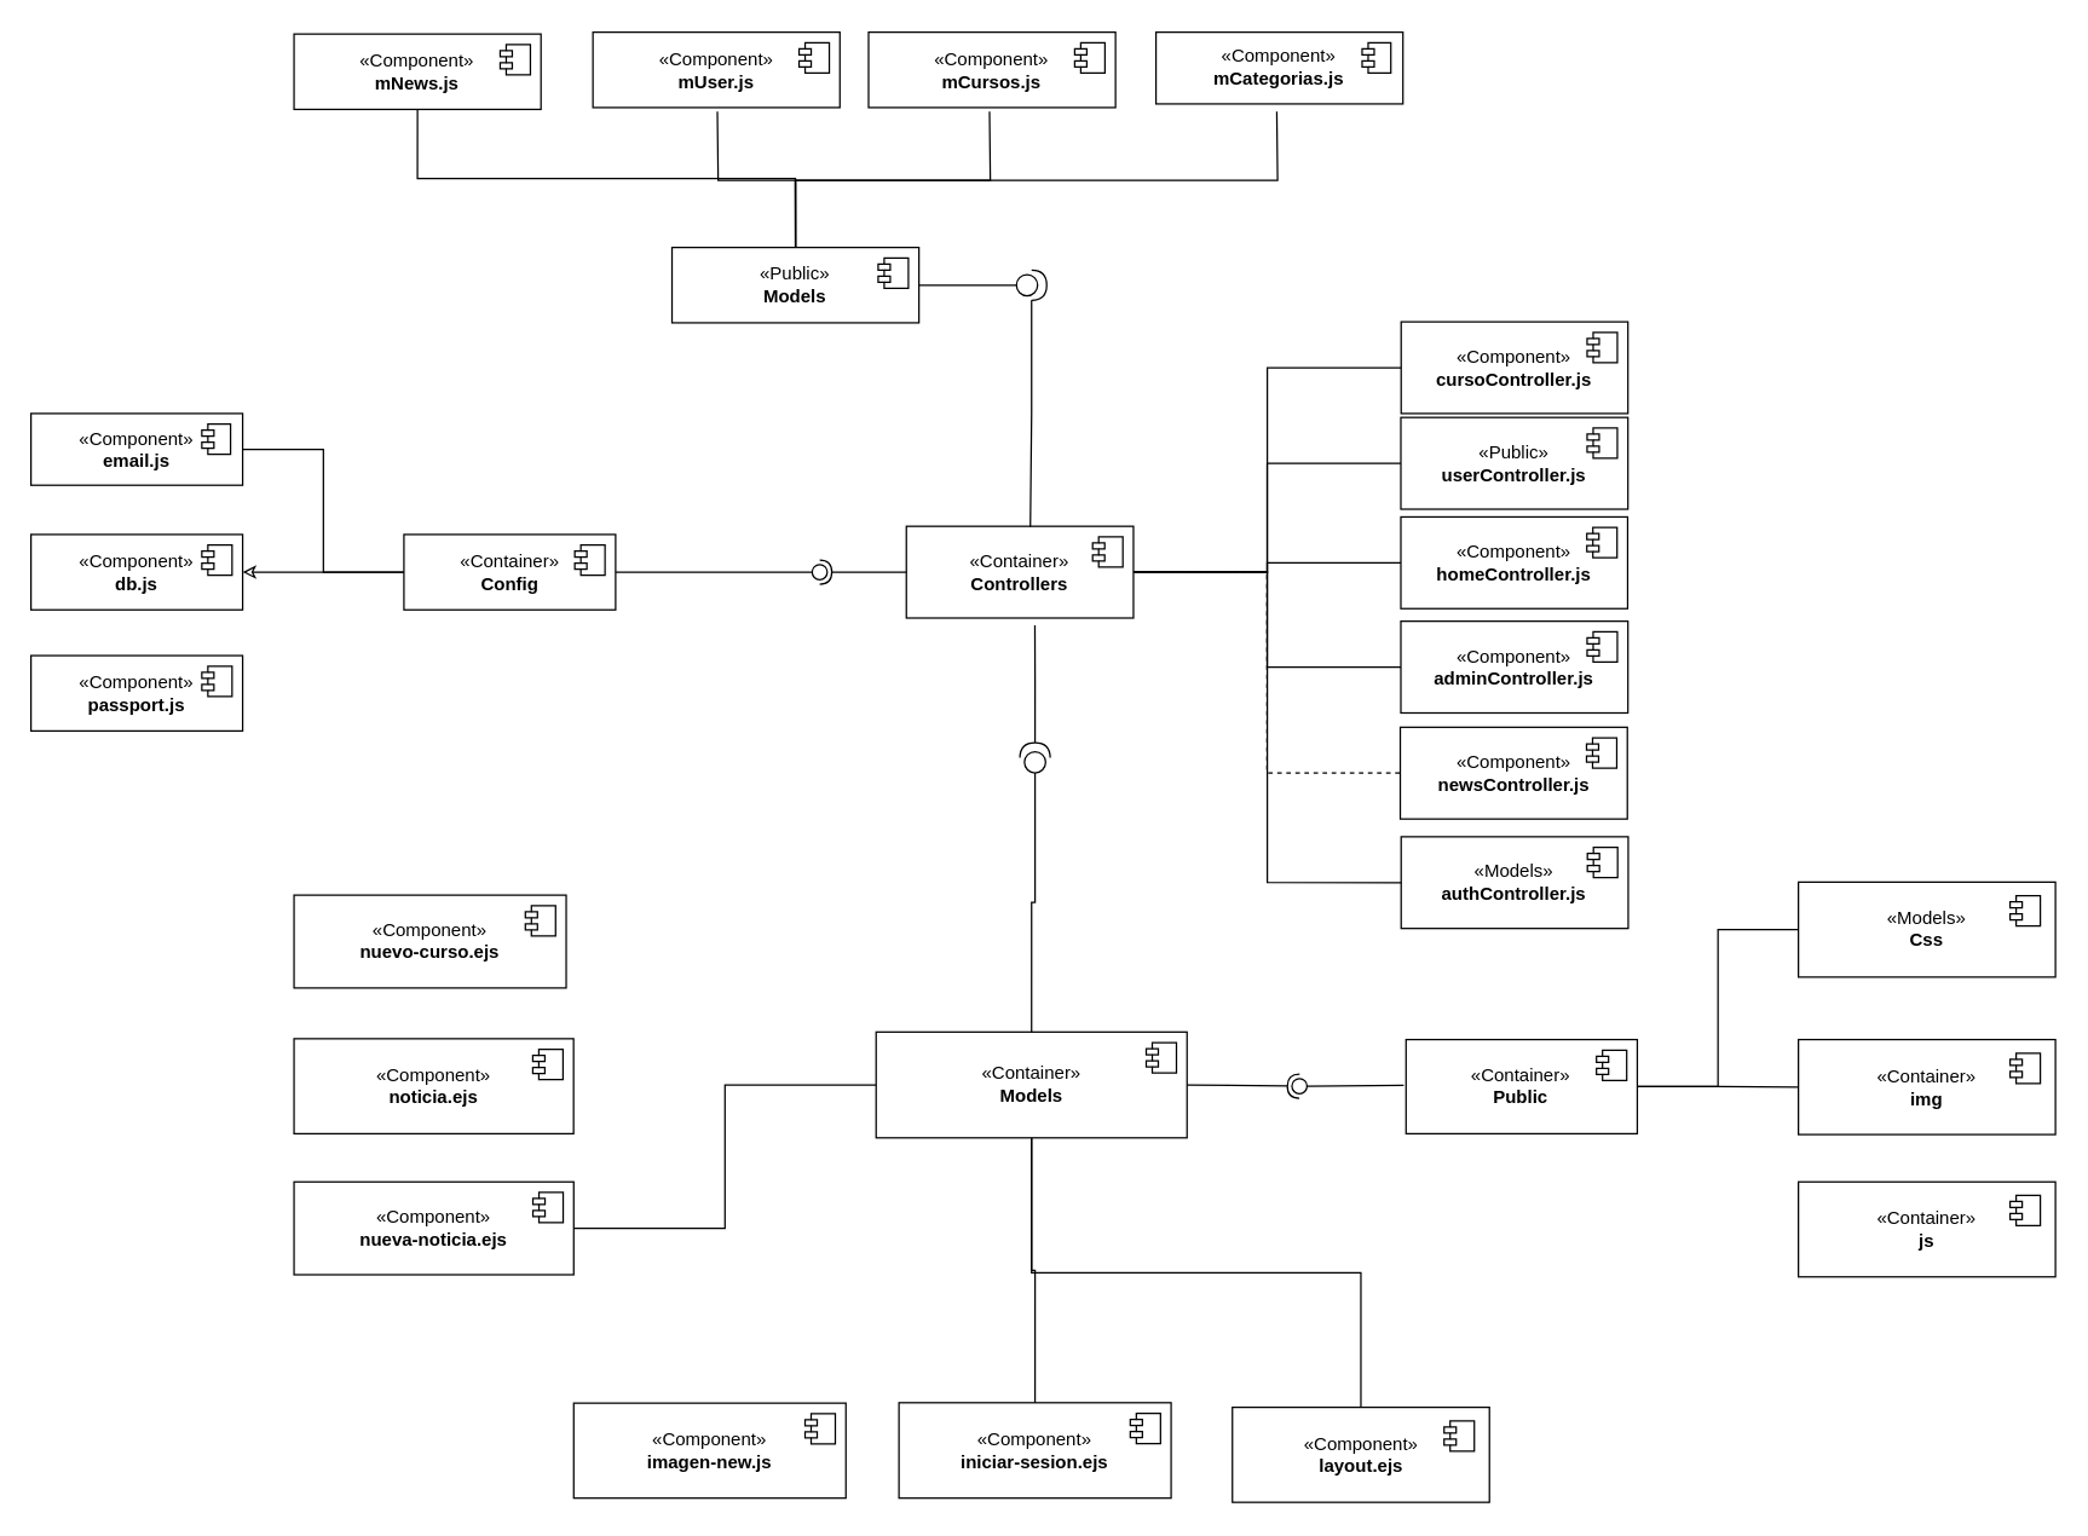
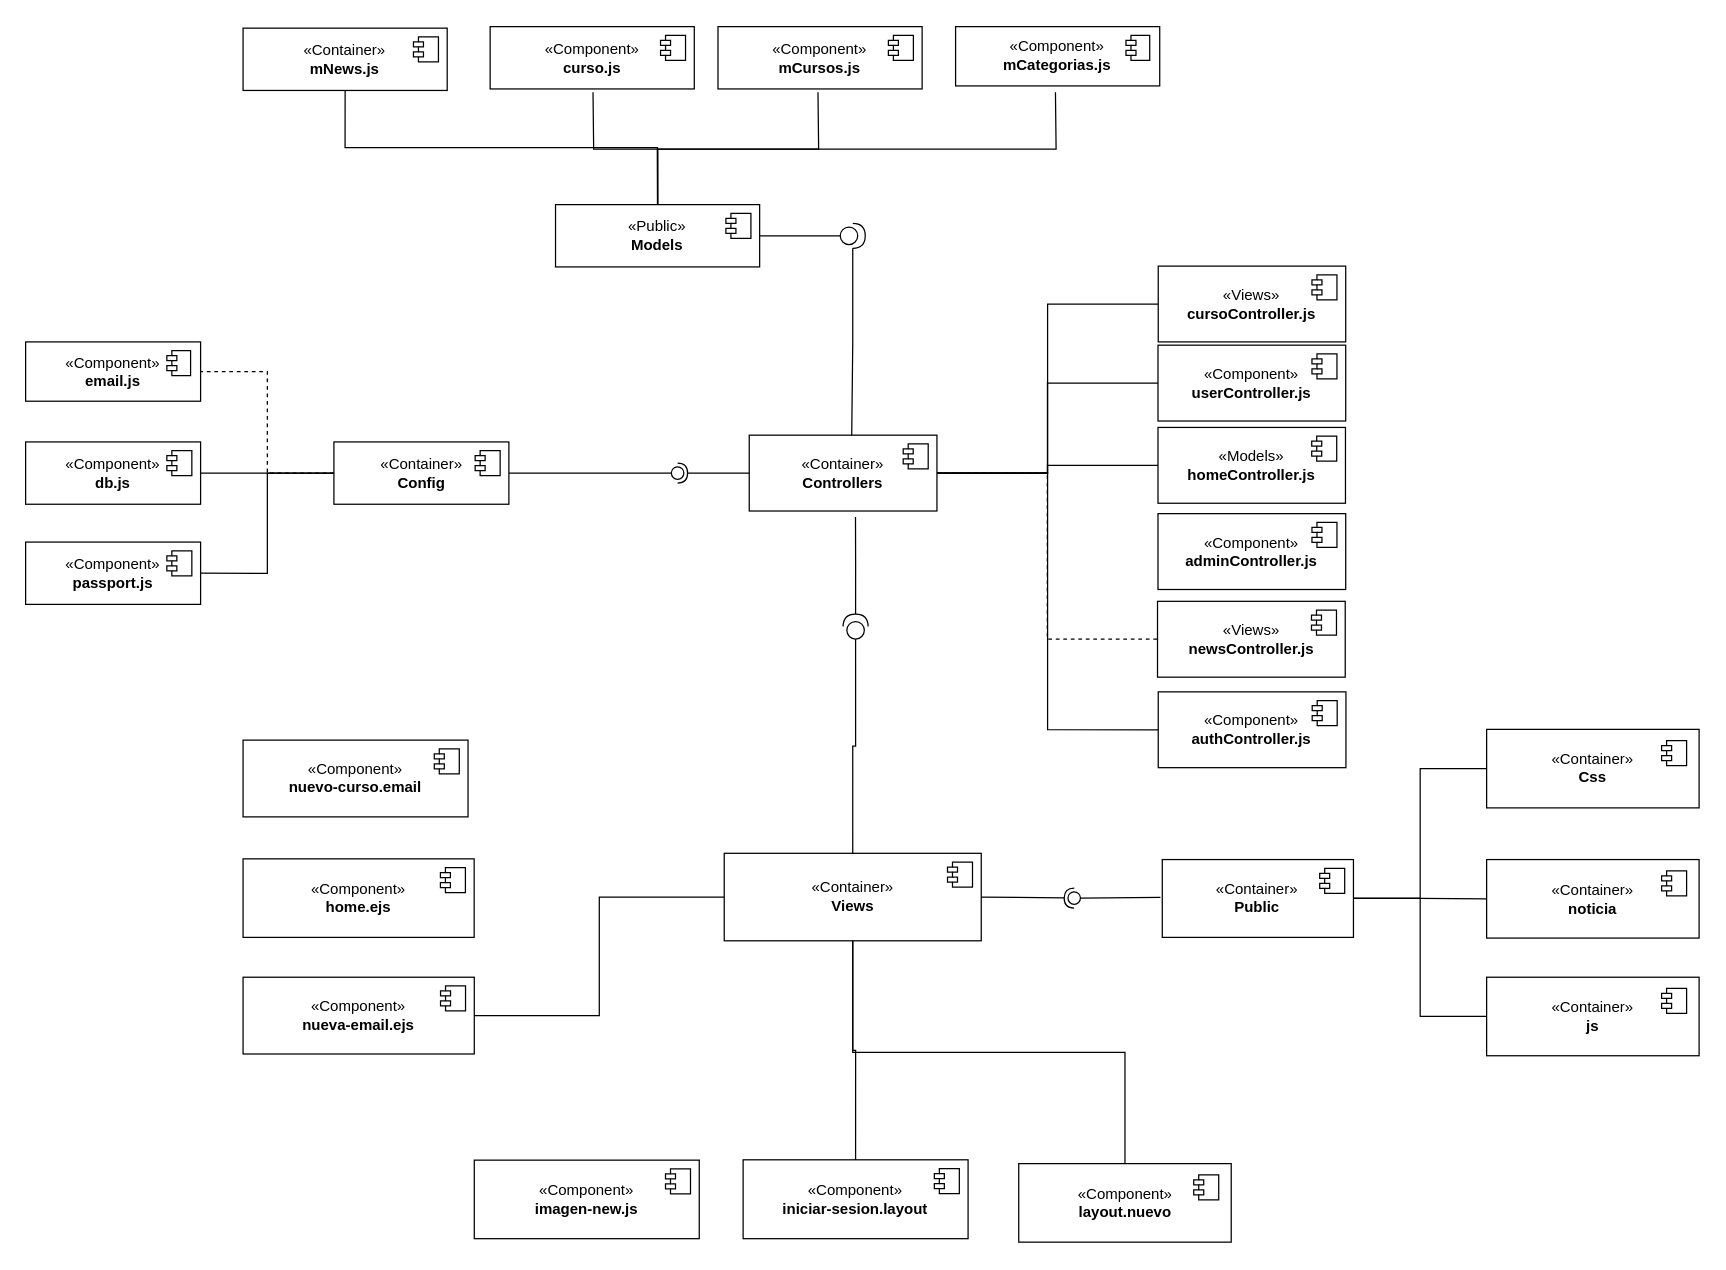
- <mxCell id="35" value="«Component&lt;span style=&quot;background-color: initial;&quot;&gt;»&lt;/span&gt;&lt;div&gt;&lt;b&gt;mUser.js&lt;/b&gt;&lt;br&gt;&lt;/div&gt;" style="html=1;dropTarget=0;whiteSpace=wrap;" vertex="1" parent="1"><mxGeometry x="391.673" y="20.74" width="163.333" height="49.85" as="geometry" /></mxCell>
+ <mxCell id="35" value="«Component&lt;span style=&quot;background-color: initial;&quot;&gt;»&lt;/span&gt;&lt;div&gt;&lt;b&gt;curso.js&lt;/b&gt;&lt;br&gt;&lt;/div&gt;" style="html=1;dropTarget=0;whiteSpace=wrap;" vertex="1" parent="1"><mxGeometry x="391.673" y="20.74" width="163.333" height="49.85" as="geometry" /></mxCell>
- <mxCell id="37" value="«Component&lt;span style=&quot;background-color: initial;&quot;&gt;»&lt;/span&gt;&lt;div&gt;&lt;b&gt;mNews.js&lt;/b&gt;&lt;br&gt;&lt;/div&gt;" style="html=1;dropTarget=0;whiteSpace=wrap;" vertex="1" parent="1"><mxGeometry x="193.977" y="21.95" width="163.333" height="49.85" as="geometry" /></mxCell>
+ <mxCell id="37" value="«Container&lt;span style=&quot;background-color: initial;&quot;&gt;»&lt;/span&gt;&lt;div&gt;&lt;b&gt;mNews.js&lt;/b&gt;&lt;br&gt;&lt;/div&gt;" style="html=1;dropTarget=0;whiteSpace=wrap;" vertex="1" parent="1"><mxGeometry x="193.977" y="21.95" width="163.333" height="49.85" as="geometry" /></mxCell>
- <mxCell id="17" value="«Component»&lt;br&gt;&lt;b&gt;cursoController.js&lt;/b&gt;" style="html=1;dropTarget=0;whiteSpace=wrap;" vertex="1" parent="1"><mxGeometry x="926.22" y="212.353" width="150" height="60.65" as="geometry" /></mxCell>
+ <mxCell id="17" value="«Views»&lt;br&gt;&lt;b&gt;cursoController.js&lt;/b&gt;" style="html=1;dropTarget=0;whiteSpace=wrap;" vertex="1" parent="1"><mxGeometry x="926.22" y="212.353" width="150" height="60.65" as="geometry" /></mxCell>
- <mxCell id="23" value="«Public»&lt;br&gt;&lt;b&gt;userController.js&lt;/b&gt;" style="html=1;dropTarget=0;whiteSpace=wrap;" vertex="1" parent="1"><mxGeometry x="926.03" y="275.613" width="150.19" height="60.684" as="geometry" /></mxCell>
+ <mxCell id="23" value="«Component»&lt;br&gt;&lt;b&gt;userController.js&lt;/b&gt;" style="html=1;dropTarget=0;whiteSpace=wrap;" vertex="1" parent="1"><mxGeometry x="926.03" y="275.613" width="150.19" height="60.684" as="geometry" /></mxCell>
- <mxCell id="8" style="edgeStyle=orthogonalEdgeStyle;rounded=0;orthogonalLoop=1;jettySize=auto;html=1;exitX=0;exitY=0.5;exitDx=0;exitDy=0;entryX=1;entryY=0.5;entryDx=0;entryDy=0;endArrow=none;endFill=0;" edge="1" parent="1" source="11" target="4"><mxGeometry relative="1" as="geometry" /></mxCell>
+ <mxCell id="8" style="edgeStyle=orthogonalEdgeStyle;rounded=0;orthogonalLoop=1;jettySize=auto;html=1;exitX=0;exitY=0.5;exitDx=0;exitDy=0;entryX=1;entryY=0.5;entryDx=0;entryDy=0;endArrow=none;endFill=0;dashed=1;" edge="1" parent="1" source="11" target="4"><mxGeometry relative="1" as="geometry" /></mxCell>
- <mxCell id="19" value="«Component»&lt;br&gt;&lt;b&gt;homeController.js&lt;/b&gt;" style="html=1;dropTarget=0;whiteSpace=wrap;" vertex="1" parent="1"><mxGeometry x="926.03" y="341.433" width="150" height="60.65" as="geometry" /></mxCell>
+ <mxCell id="19" value="«Models»&lt;br&gt;&lt;b&gt;homeController.js&lt;/b&gt;" style="html=1;dropTarget=0;whiteSpace=wrap;" vertex="1" parent="1"><mxGeometry x="926.03" y="341.433" width="150" height="60.65" as="geometry" /></mxCell>
- <mxCell id="9" style="edgeStyle=orthogonalEdgeStyle;rounded=0;orthogonalLoop=1;jettySize=auto;html=1;exitX=0;exitY=0.5;exitDx=0;exitDy=0;entryX=1;entryY=0.5;entryDx=0;entryDy=0;endArrow=classic;endFill=0;" edge="1" parent="1" source="11" target="2"><mxGeometry relative="1" as="geometry" /></mxCell>
+ <mxCell id="9" style="edgeStyle=orthogonalEdgeStyle;rounded=0;orthogonalLoop=1;jettySize=auto;html=1;exitX=0;exitY=0.5;exitDx=0;exitDy=0;entryX=1;entryY=0.5;entryDx=0;entryDy=0;endArrow=none;endFill=0;" edge="1" parent="1" source="11" target="2"><mxGeometry relative="1" as="geometry" /></mxCell>
- <mxCell id="27" style="edgeStyle=orthogonalEdgeStyle;rounded=0;orthogonalLoop=1;jettySize=auto;html=1;exitX=1;exitY=0.5;exitDx=0;exitDy=0;entryX=0;entryY=0.5;entryDx=0;entryDy=0;endArrow=none;endFill=0;" edge="1" parent="1" source="31" target="15"><mxGeometry relative="1" as="geometry" /></mxCell>
+ <mxCell id="10" style="edgeStyle=orthogonalEdgeStyle;rounded=0;orthogonalLoop=1;jettySize=auto;html=1;exitX=0;exitY=0.5;exitDx=0;exitDy=0;entryX=1;entryY=0.5;entryDx=0;entryDy=0;endArrow=none;endFill=0;" edge="1" parent="1" source="11" target="6"><mxGeometry relative="1" as="geometry" /></mxCell>
- <mxCell id="21" value="«Component»&lt;br&gt;&lt;b&gt;newsController.js&lt;/b&gt;" style="html=1;dropTarget=0;whiteSpace=wrap;" vertex="1" parent="1"><mxGeometry x="925.65" y="480.559" width="150.19" height="60.684" as="geometry" /></mxCell>
+ <mxCell id="21" value="«Views»&lt;br&gt;&lt;b&gt;newsController.js&lt;/b&gt;" style="html=1;dropTarget=0;whiteSpace=wrap;" vertex="1" parent="1"><mxGeometry x="925.65" y="480.559" width="150.19" height="60.684" as="geometry" /></mxCell>
- <mxCell id="13" value="«Models»&lt;br&gt;&lt;b&gt;authController.js&lt;/b&gt;" style="html=1;dropTarget=0;whiteSpace=wrap;" vertex="1" parent="1"><mxGeometry x="926.22" y="553.003" width="150.19" height="60.65" as="geometry" /></mxCell>
+ <mxCell id="13" value="«Component»&lt;br&gt;&lt;b&gt;authController.js&lt;/b&gt;" style="html=1;dropTarget=0;whiteSpace=wrap;" vertex="1" parent="1"><mxGeometry x="926.22" y="553.003" width="150.19" height="60.65" as="geometry" /></mxCell>
- <mxCell id="72" value="«Models»&lt;br&gt;&lt;b&gt;Css&lt;/b&gt;" style="html=1;dropTarget=0;whiteSpace=wrap;" vertex="1" parent="1"><mxGeometry x="1188.98" y="583" width="170" height="62.83" as="geometry" /></mxCell>
+ <mxCell id="72" value="«Container»&lt;br&gt;&lt;b&gt;Css&lt;/b&gt;" style="html=1;dropTarget=0;whiteSpace=wrap;" vertex="1" parent="1"><mxGeometry x="1188.98" y="583" width="170" height="62.83" as="geometry" /></mxCell>
- <mxCell id="51" value="«Component»&lt;br&gt;&lt;b&gt;nuevo-curso.ejs&lt;/b&gt;" style="html=1;dropTarget=0;whiteSpace=wrap;" vertex="1" parent="1"><mxGeometry x="193.98" y="591.61" width="180" height="61.42" as="geometry" /></mxCell>
+ <mxCell id="51" value="«Component»&lt;br&gt;&lt;b&gt;nuevo-curso.email&lt;/b&gt;" style="html=1;dropTarget=0;whiteSpace=wrap;" vertex="1" parent="1"><mxGeometry x="193.98" y="591.61" width="180" height="61.42" as="geometry" /></mxCell>
- <mxCell id="62" value="«Container»&lt;br&gt;&lt;b&gt;Models&lt;/b&gt;" style="html=1;dropTarget=0;whiteSpace=wrap;" vertex="1" parent="1"><mxGeometry x="578.97" y="682.17" width="205.64" height="70" as="geometry" /></mxCell>
+ <mxCell id="62" value="«Container»&lt;br&gt;&lt;b&gt;Views&lt;/b&gt;" style="html=1;dropTarget=0;whiteSpace=wrap;" vertex="1" parent="1"><mxGeometry x="578.97" y="682.17" width="205.64" height="70" as="geometry" /></mxCell>
- <mxCell id="55" value="«Component»&lt;br&gt;&lt;b&gt;noticia.ejs&lt;/b&gt;" style="html=1;dropTarget=0;whiteSpace=wrap;" vertex="1" parent="1"><mxGeometry x="193.98" y="686.61" width="184.9" height="62.84" as="geometry" /></mxCell>
+ <mxCell id="55" value="«Component»&lt;br&gt;&lt;b&gt;home.ejs&lt;/b&gt;" style="html=1;dropTarget=0;whiteSpace=wrap;" vertex="1" parent="1"><mxGeometry x="193.98" y="686.61" width="184.9" height="62.84" as="geometry" /></mxCell>
- <mxCell id="74" value="«Container»&lt;br&gt;&lt;b&gt;img&lt;/b&gt;" style="html=1;dropTarget=0;whiteSpace=wrap;" vertex="1" parent="1"><mxGeometry x="1188.98" y="687.17" width="170" height="62.83" as="geometry" /></mxCell>
+ <mxCell id="74" value="«Container»&lt;br&gt;&lt;b&gt;noticia&lt;/b&gt;" style="html=1;dropTarget=0;whiteSpace=wrap;" vertex="1" parent="1"><mxGeometry x="1188.98" y="687.17" width="170" height="62.83" as="geometry" /></mxCell>
+ <mxCell id="69" style="edgeStyle=orthogonalEdgeStyle;rounded=0;orthogonalLoop=1;jettySize=auto;html=1;exitX=1;exitY=0.5;exitDx=0;exitDy=0;entryX=0;entryY=0.5;entryDx=0;entryDy=0;endArrow=none;endFill=0;" edge="1" parent="1" source="70" target="76"><mxGeometry relative="1" as="geometry" /></mxCell>
- <mxCell id="53" value="«Component»&lt;br&gt;&lt;b&gt;nueva-noticia.ejs&lt;/b&gt;" style="html=1;dropTarget=0;whiteSpace=wrap;" vertex="1" parent="1"><mxGeometry x="193.98" y="781.32" width="185" height="61.42" as="geometry" /></mxCell>
+ <mxCell id="53" value="«Component»&lt;br&gt;&lt;b&gt;nueva-email.ejs&lt;/b&gt;" style="html=1;dropTarget=0;whiteSpace=wrap;" vertex="1" parent="1"><mxGeometry x="193.98" y="781.32" width="185" height="61.42" as="geometry" /></mxCell>
- <mxCell id="49" value="«Component»&lt;br&gt;&lt;b&gt;iniciar-sesion.ejs&lt;/b&gt;" style="html=1;dropTarget=0;whiteSpace=wrap;" vertex="1" parent="1"><mxGeometry x="594.08" y="927.41" width="180" height="63.11" as="geometry" /></mxCell>
+ <mxCell id="49" value="«Component»&lt;br&gt;&lt;b&gt;iniciar-sesion.layout&lt;/b&gt;" style="html=1;dropTarget=0;whiteSpace=wrap;" vertex="1" parent="1"><mxGeometry x="594.08" y="927.41" width="180" height="63.11" as="geometry" /></mxCell>
- <mxCell id="57" value="«Component»&lt;br&gt;&lt;b&gt;layout.ejs&lt;/b&gt;" style="html=1;dropTarget=0;whiteSpace=wrap;" vertex="1" parent="1"><mxGeometry x="814.62" y="930.46" width="170" height="62.83" as="geometry" /></mxCell>
+ <mxCell id="57" value="«Component»&lt;br&gt;&lt;b&gt;layout.nuevo&lt;/b&gt;" style="html=1;dropTarget=0;whiteSpace=wrap;" vertex="1" parent="1"><mxGeometry x="814.62" y="930.46" width="170" height="62.83" as="geometry" /></mxCell>
